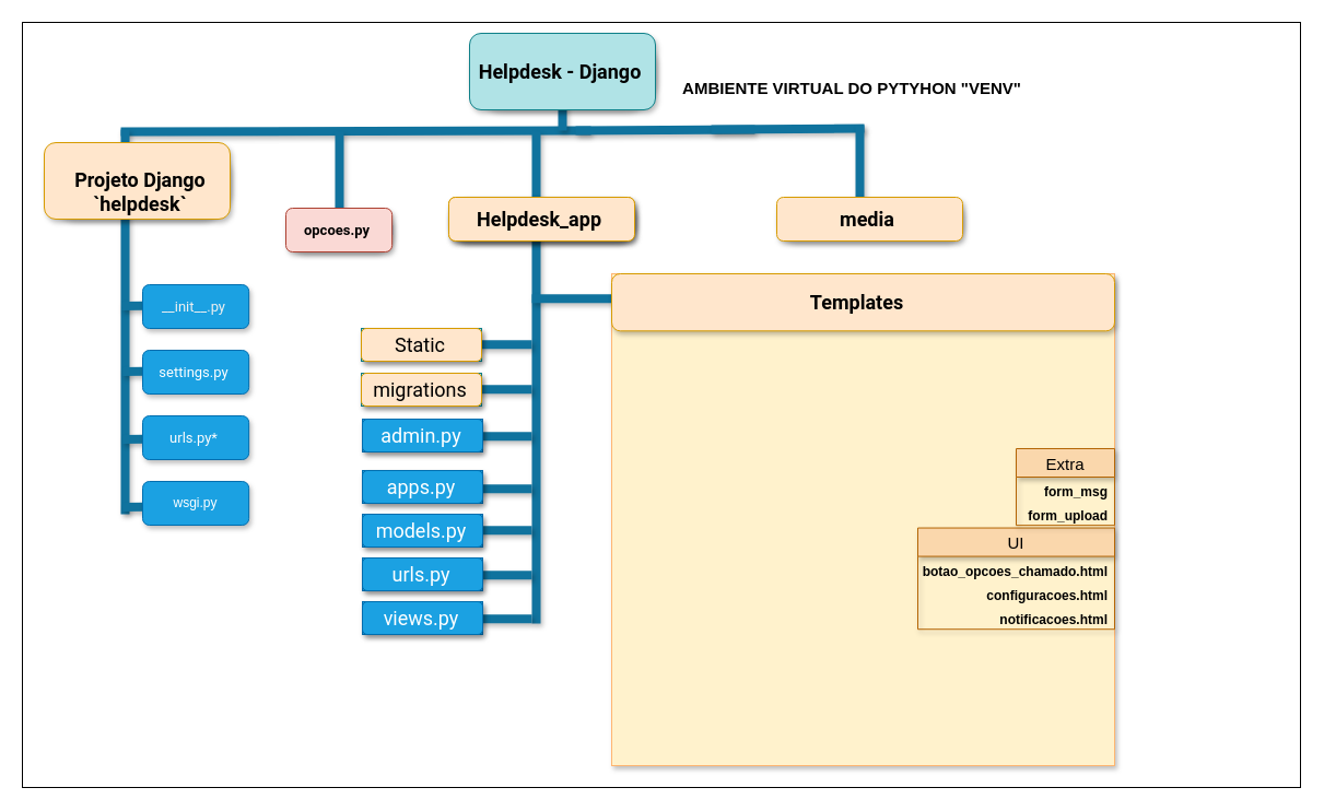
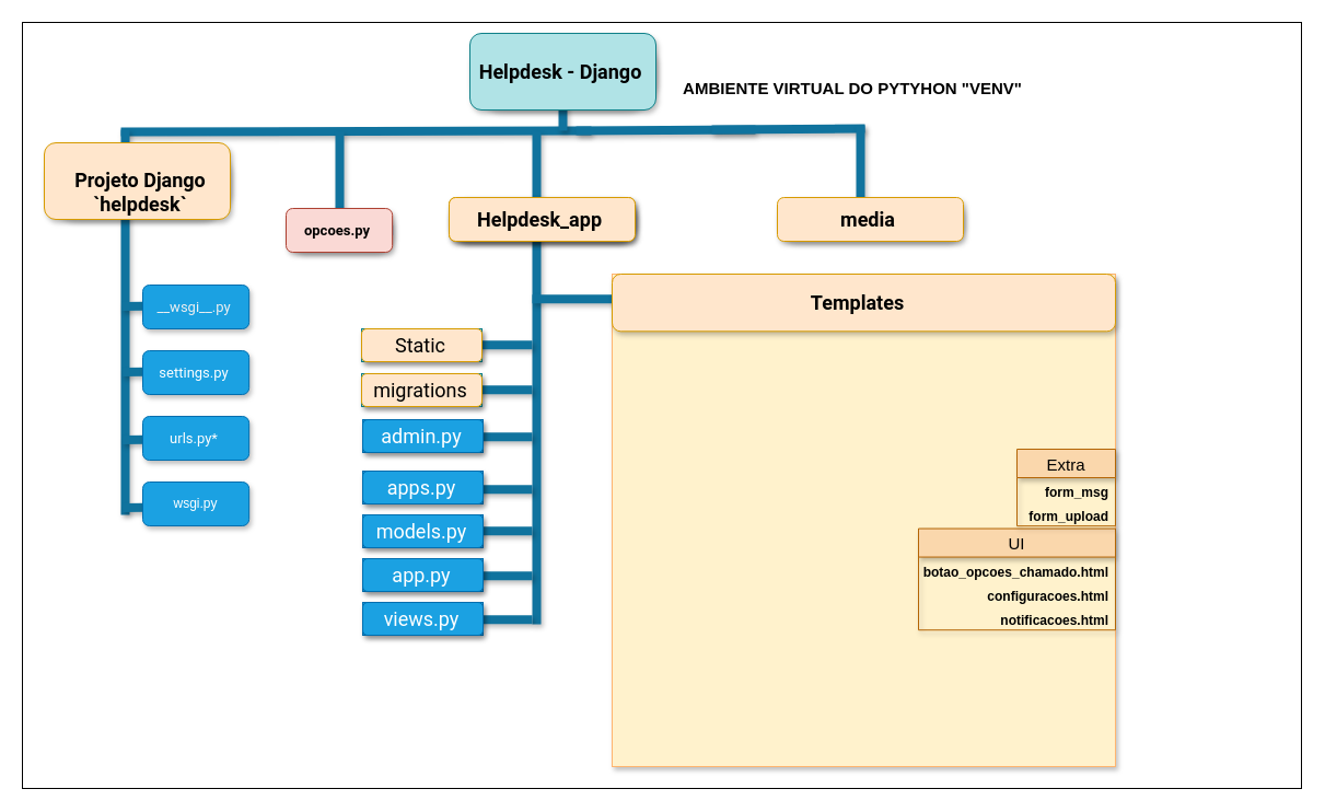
- <mxCell id="35" value="__init__.py" style="text;html=1;strokeColor=none;fillColor=none;align=center;verticalAlign=middle;whiteSpace=wrap;rounded=0;fontFamily=Roboto;fontSource=https%3A%2F%2Ffonts.googleapis.com%2Fcss%3Ffamily%3DRoboto;fontSize=13;fontStyle=0;labelBackgroundColor=none;fontColor=#F0F0F0;shadow=1;sketch=0;" vertex="1" parent="33"><mxGeometry x="3.429" y="14.286" width="88.006" height="11.429" as="geometry" /></mxCell>
+ <mxCell id="35" value="__wsgi__.py" style="text;html=1;strokeColor=none;fillColor=none;align=center;verticalAlign=middle;whiteSpace=wrap;rounded=0;fontFamily=Roboto;fontSource=https%3A%2F%2Ffonts.googleapis.com%2Fcss%3Ffamily%3DRoboto;fontSize=13;fontStyle=0;labelBackgroundColor=none;fontColor=#F0F0F0;shadow=1;sketch=0;" vertex="1" parent="33"><mxGeometry x="3.429" y="14.286" width="88.006" height="11.429" as="geometry" /></mxCell>
- <mxCell id="87" value="urls.py" style="text;html=1;strokeColor=none;fillColor=none;align=center;verticalAlign=middle;whiteSpace=wrap;rounded=0;fontFamily=Roboto;fontSource=https%3A%2F%2Ffonts.googleapis.com%2Fcss%3Ffamily%3DRoboto;fontSize=18;fontStyle=0;fontColor=#FFFFFF;shadow=1;sketch=0;" vertex="1" parent="85"><mxGeometry x="3.882" y="10.714" width="99.647" height="8.571" as="geometry" /></mxCell>
+ <mxCell id="87" value="app.py" style="text;html=1;strokeColor=none;fillColor=none;align=center;verticalAlign=middle;whiteSpace=wrap;rounded=0;fontFamily=Roboto;fontSource=https%3A%2F%2Ffonts.googleapis.com%2Fcss%3Ffamily%3DRoboto;fontSize=18;fontStyle=0;fontColor=#FFFFFF;shadow=1;sketch=0;" vertex="1" parent="85"><mxGeometry x="3.882" y="10.714" width="99.647" height="8.571" as="geometry" /></mxCell>
